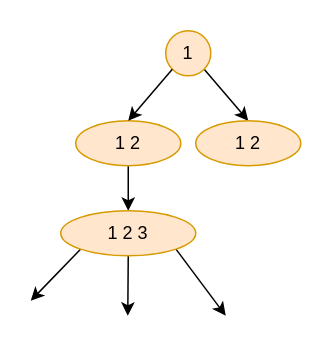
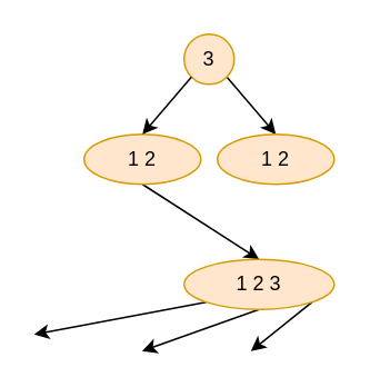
- <mxCell id="3" value="1" style="ellipse;whiteSpace=wrap;html=1;aspect=fixed;fillColor=#ffe6cc;strokeColor=#d79b00;" vertex="1" parent="1"><mxGeometry x="110" y="20" width="30" height="30" as="geometry" /></mxCell>
+ <mxCell id="3" value="3" style="ellipse;whiteSpace=wrap;html=1;aspect=fixed;fillColor=#ffe6cc;strokeColor=#d79b00;" vertex="1" parent="1"><mxGeometry x="110" y="20" width="30" height="30" as="geometry" /></mxCell>
- <mxCell id="11" value="1&lt;span style=&quot;white-space: pre&quot;&gt; 2&lt;span style=&quot;white-space: pre&quot;&gt; 3&lt;/span&gt;&lt;/span&gt;" style="ellipse;whiteSpace=wrap;html=1;fillColor=#ffe6cc;strokeColor=#d79b00;" vertex="1" parent="1"><mxGeometry x="40" y="140" width="90" height="30" as="geometry" /></mxCell>
+ <mxCell id="11" value="1&lt;span style=&quot;white-space: pre&quot;&gt; 2&lt;span style=&quot;white-space: pre&quot;&gt; 3&lt;/span&gt;&lt;/span&gt;" style="ellipse;whiteSpace=wrap;html=1;fillColor=#ffe6cc;strokeColor=#d79b00;" vertex="1" parent="1"><mxGeometry x="110" y="155" width="90" height="30" as="geometry" /></mxCell>
